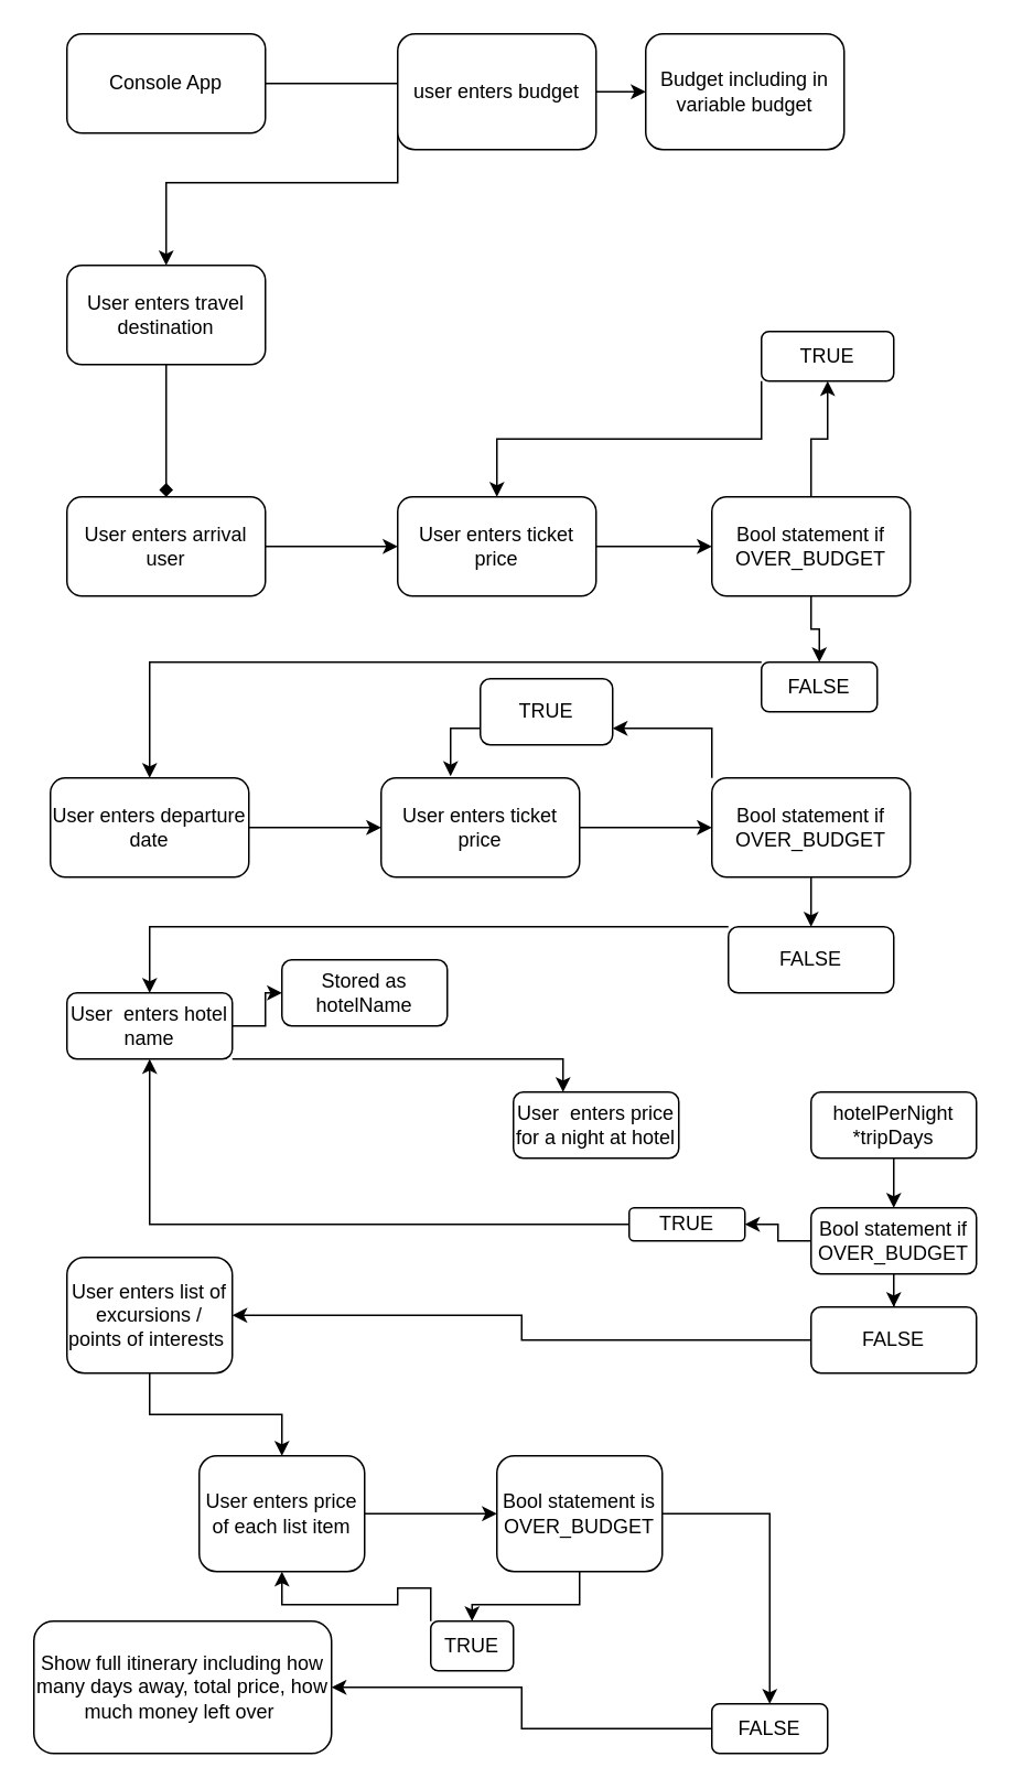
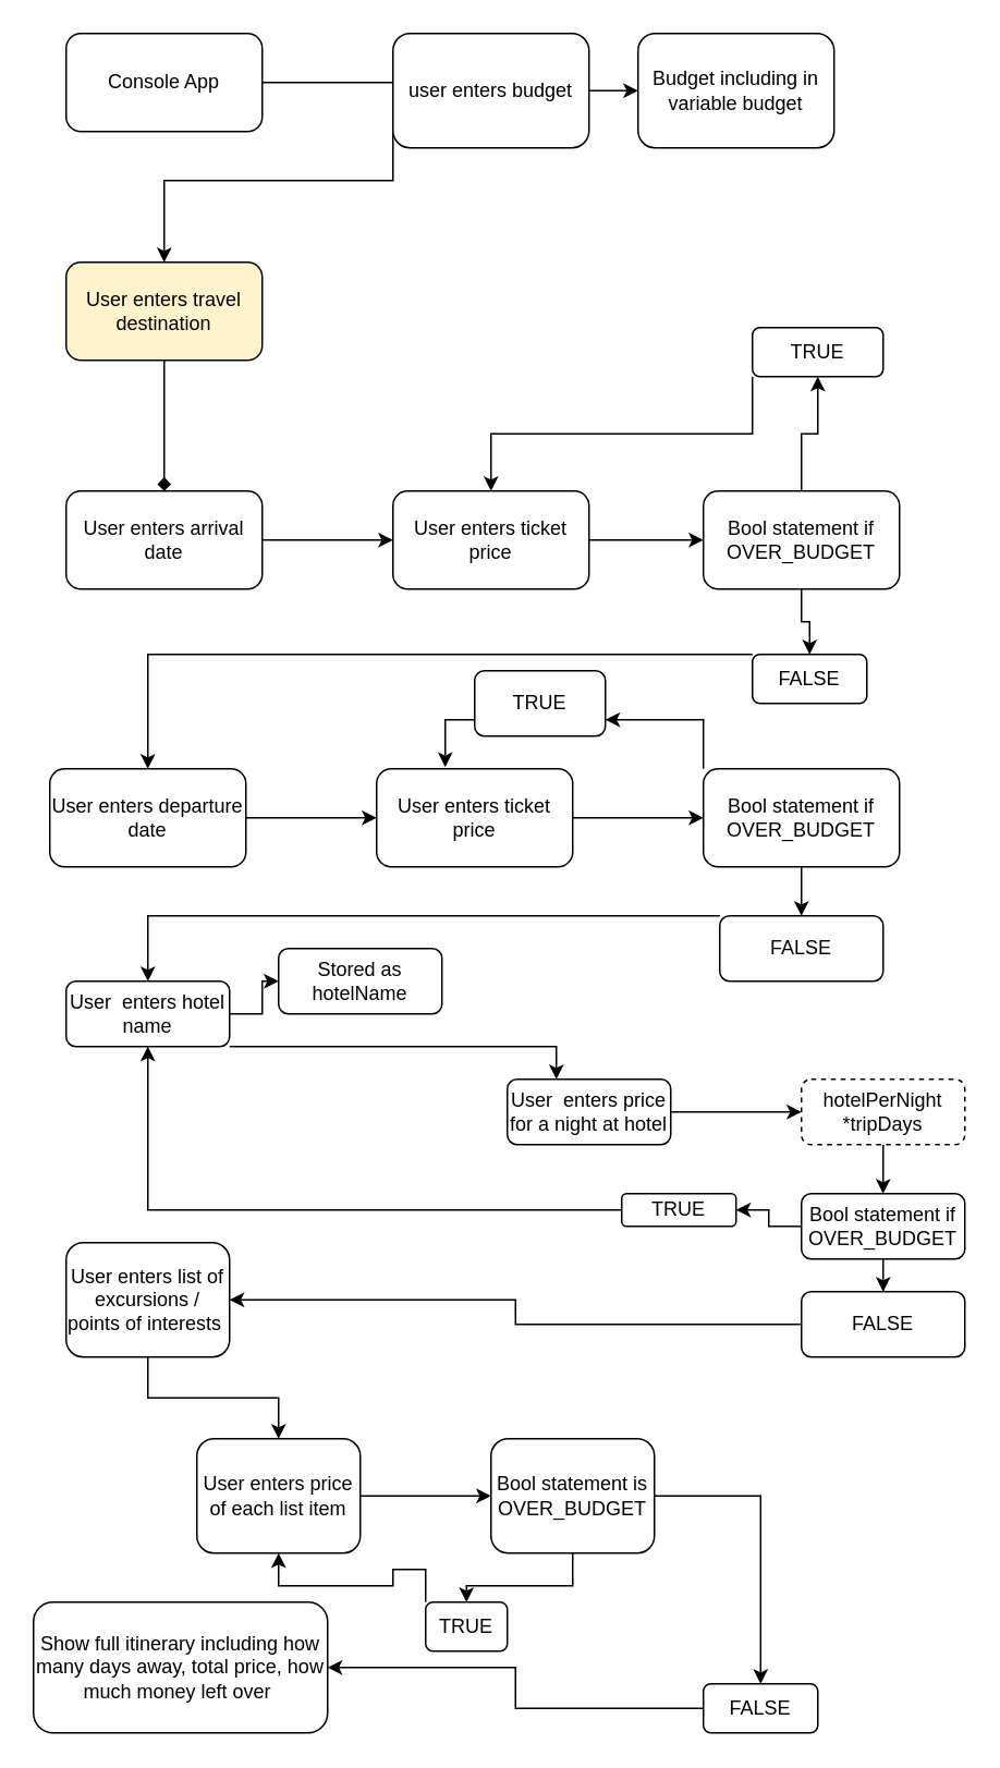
- <mxCell id="5" value="User enters travel destination" style="whiteSpace=wrap;html=1;rounded=1;" vertex="1" parent="1"><mxGeometry x="40" y="160" width="120" height="60" as="geometry" /></mxCell>
+ <mxCell id="5" value="User enters travel destination" style="whiteSpace=wrap;html=1;rounded=1;fillColor=#fff2cc;" vertex="1" parent="1"><mxGeometry x="40" y="160" width="120" height="60" as="geometry" /></mxCell>
- <mxCell id="10" value="User enters arrival user" style="whiteSpace=wrap;html=1;rounded=1;" vertex="1" parent="1"><mxGeometry x="40" y="300" width="120" height="60" as="geometry" /></mxCell>
+ <mxCell id="10" value="User enters arrival date" style="whiteSpace=wrap;html=1;rounded=1;" vertex="1" parent="1"><mxGeometry x="40" y="300" width="120" height="60" as="geometry" /></mxCell>
+ <mxCell id="35" value="" style="edgeStyle=orthogonalEdgeStyle;rounded=0;orthogonalLoop=1;jettySize=auto;html=1;" edge="1" parent="1" source="36" target="38"><mxGeometry relative="1" as="geometry" /></mxCell>
- <mxCell id="38" value="hotelPerNight *tripDays" style="whiteSpace=wrap;html=1;rounded=1;" vertex="1" parent="1"><mxGeometry x="490" y="660" width="100" height="40" as="geometry" /></mxCell>
+ <mxCell id="38" value="hotelPerNight *tripDays" style="whiteSpace=wrap;html=1;rounded=1;dashed=1;" vertex="1" parent="1"><mxGeometry x="490" y="660" width="100" height="40" as="geometry" /></mxCell>
